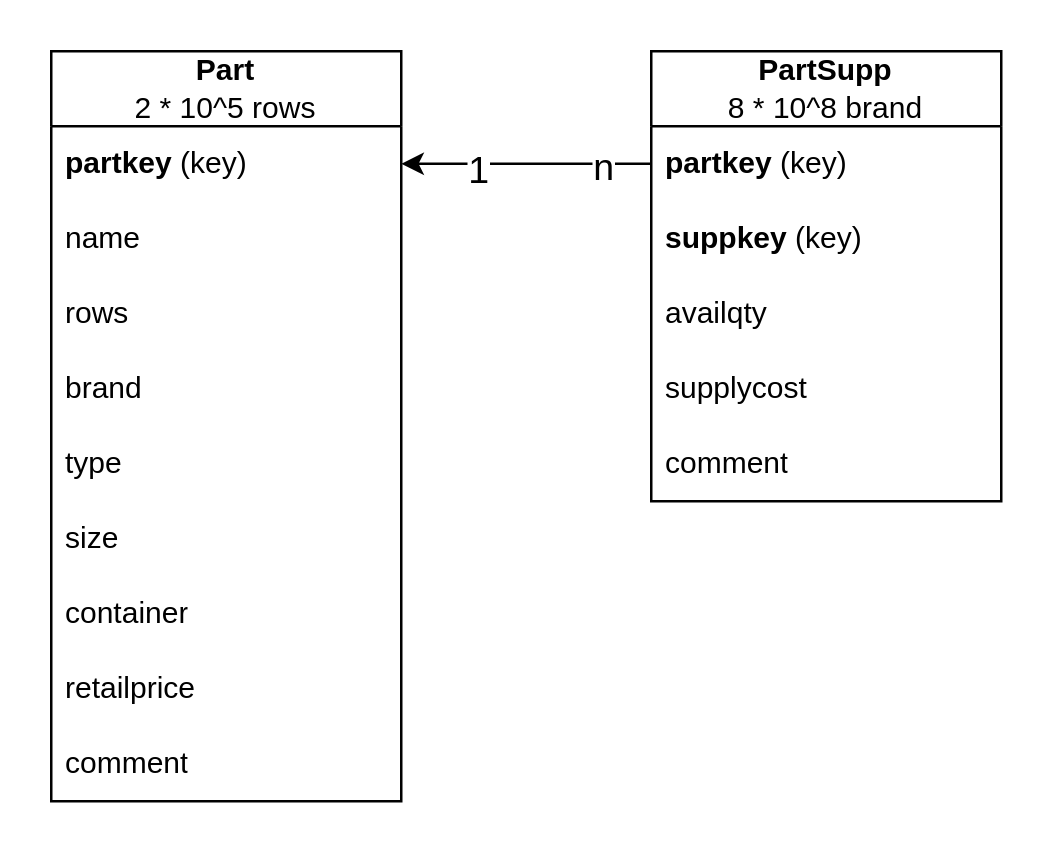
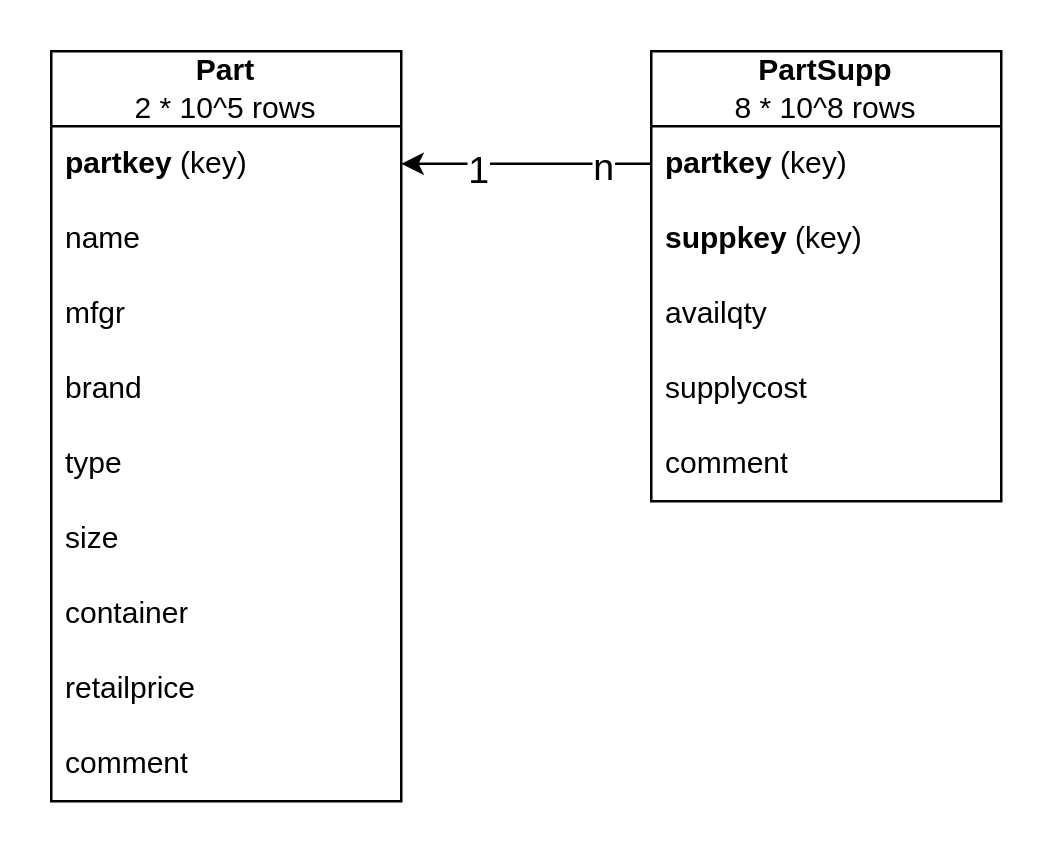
- <mxCell id="12" value="&lt;b&gt;PartSupp&lt;/b&gt;&lt;div&gt;8 * 10^8 brand&lt;/div&gt;" style="swimlane;fontStyle=0;childLayout=stackLayout;horizontal=1;startSize=30;horizontalStack=0;resizeParent=1;resizeParentMax=0;resizeLast=0;collapsible=1;marginBottom=0;whiteSpace=wrap;html=1;" vertex="1" parent="1"><mxGeometry x="260" y="20" width="140" height="180" as="geometry" /></mxCell>
+ <mxCell id="12" value="&lt;b&gt;PartSupp&lt;/b&gt;&lt;div&gt;8 * 10^8 rows&lt;/div&gt;" style="swimlane;fontStyle=0;childLayout=stackLayout;horizontal=1;startSize=30;horizontalStack=0;resizeParent=1;resizeParentMax=0;resizeLast=0;collapsible=1;marginBottom=0;whiteSpace=wrap;html=1;" vertex="1" parent="1"><mxGeometry x="260" y="20" width="140" height="180" as="geometry" /></mxCell>
- <mxCell id="5" value="rows" style="text;strokeColor=none;fillColor=none;align=left;verticalAlign=middle;spacingLeft=4;spacingRight=4;overflow=hidden;points=[[0,0.5],[1,0.5]];portConstraint=eastwest;rotatable=0;whiteSpace=wrap;html=1;" vertex="1" parent="2"><mxGeometry y="90" width="140" height="30" as="geometry" /></mxCell>
+ <mxCell id="5" value="mfgr" style="text;strokeColor=none;fillColor=none;align=left;verticalAlign=middle;spacingLeft=4;spacingRight=4;overflow=hidden;points=[[0,0.5],[1,0.5]];portConstraint=eastwest;rotatable=0;whiteSpace=wrap;html=1;" vertex="1" parent="2"><mxGeometry y="90" width="140" height="30" as="geometry" /></mxCell>
